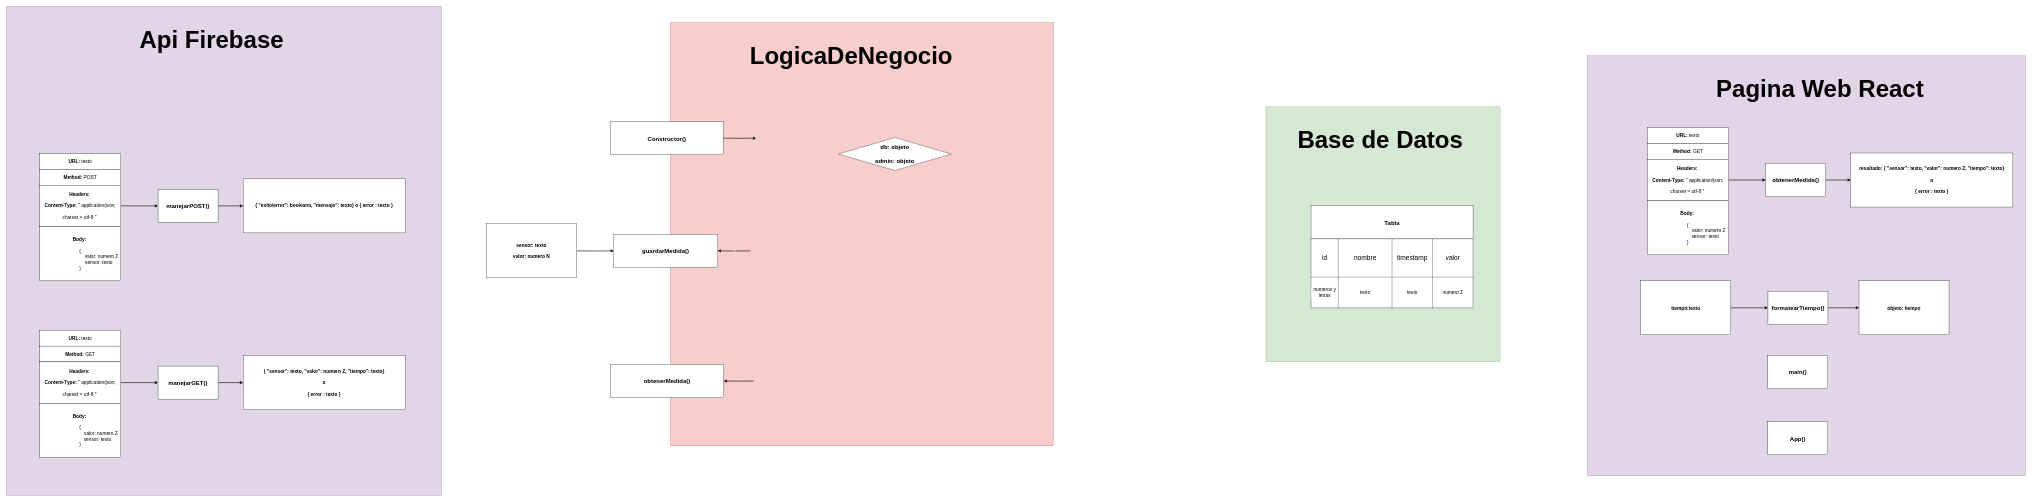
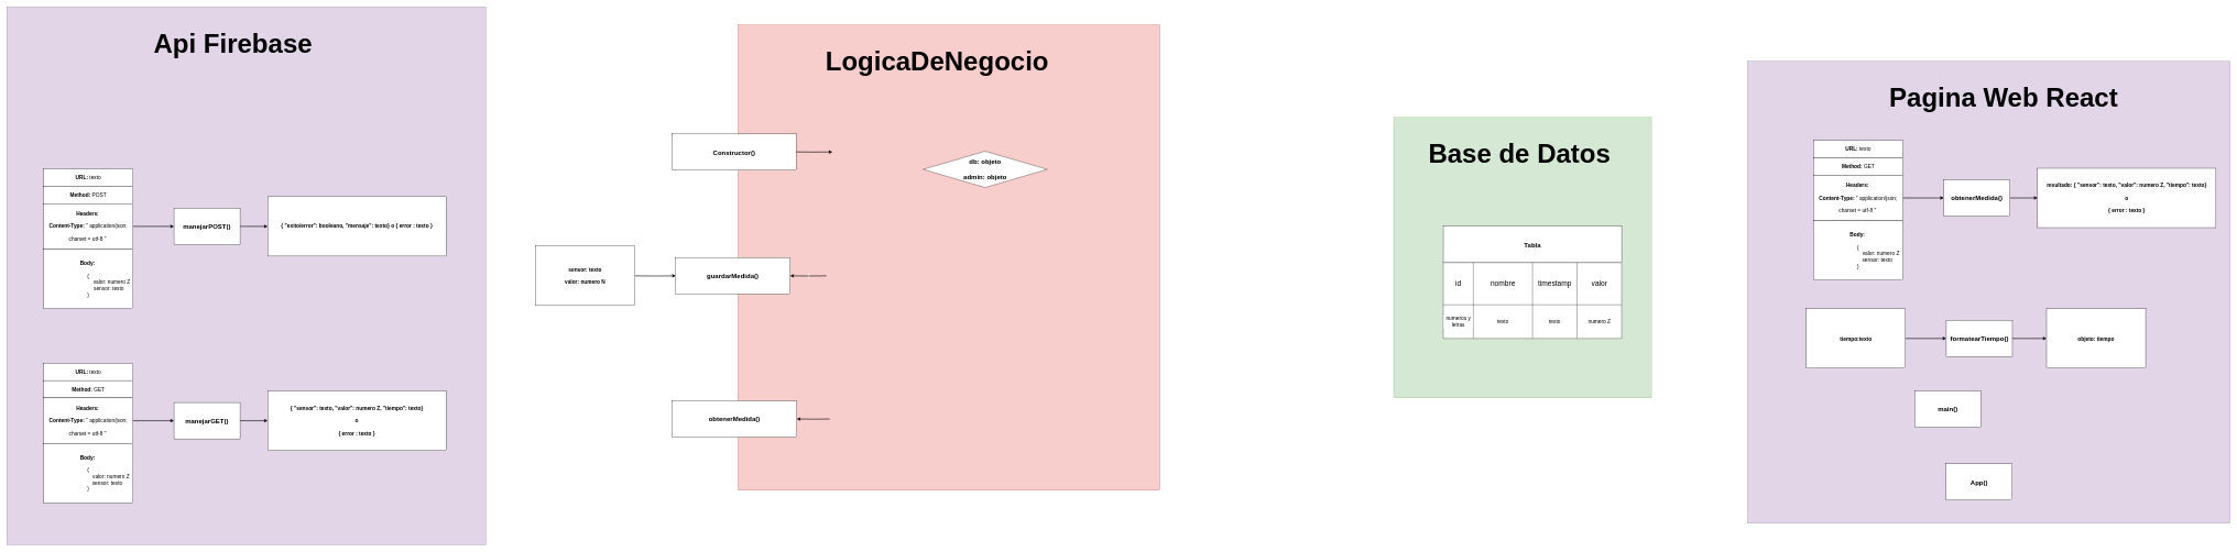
- <mxCell id="44" value="main()" style="rounded=0;whiteSpace=wrap;html=1;fontSize=20;fontStyle=1" vertex="1" parent="1"><mxGeometry x="5891" y="1183.93" width="200" height="110" as="geometry" /></mxCell>
+ <mxCell id="44" value="main()" style="rounded=0;whiteSpace=wrap;html=1;fontSize=20;fontStyle=1" vertex="1" parent="1"><mxGeometry x="5796" y="1183.93" width="200" height="110" as="geometry" /></mxCell>
